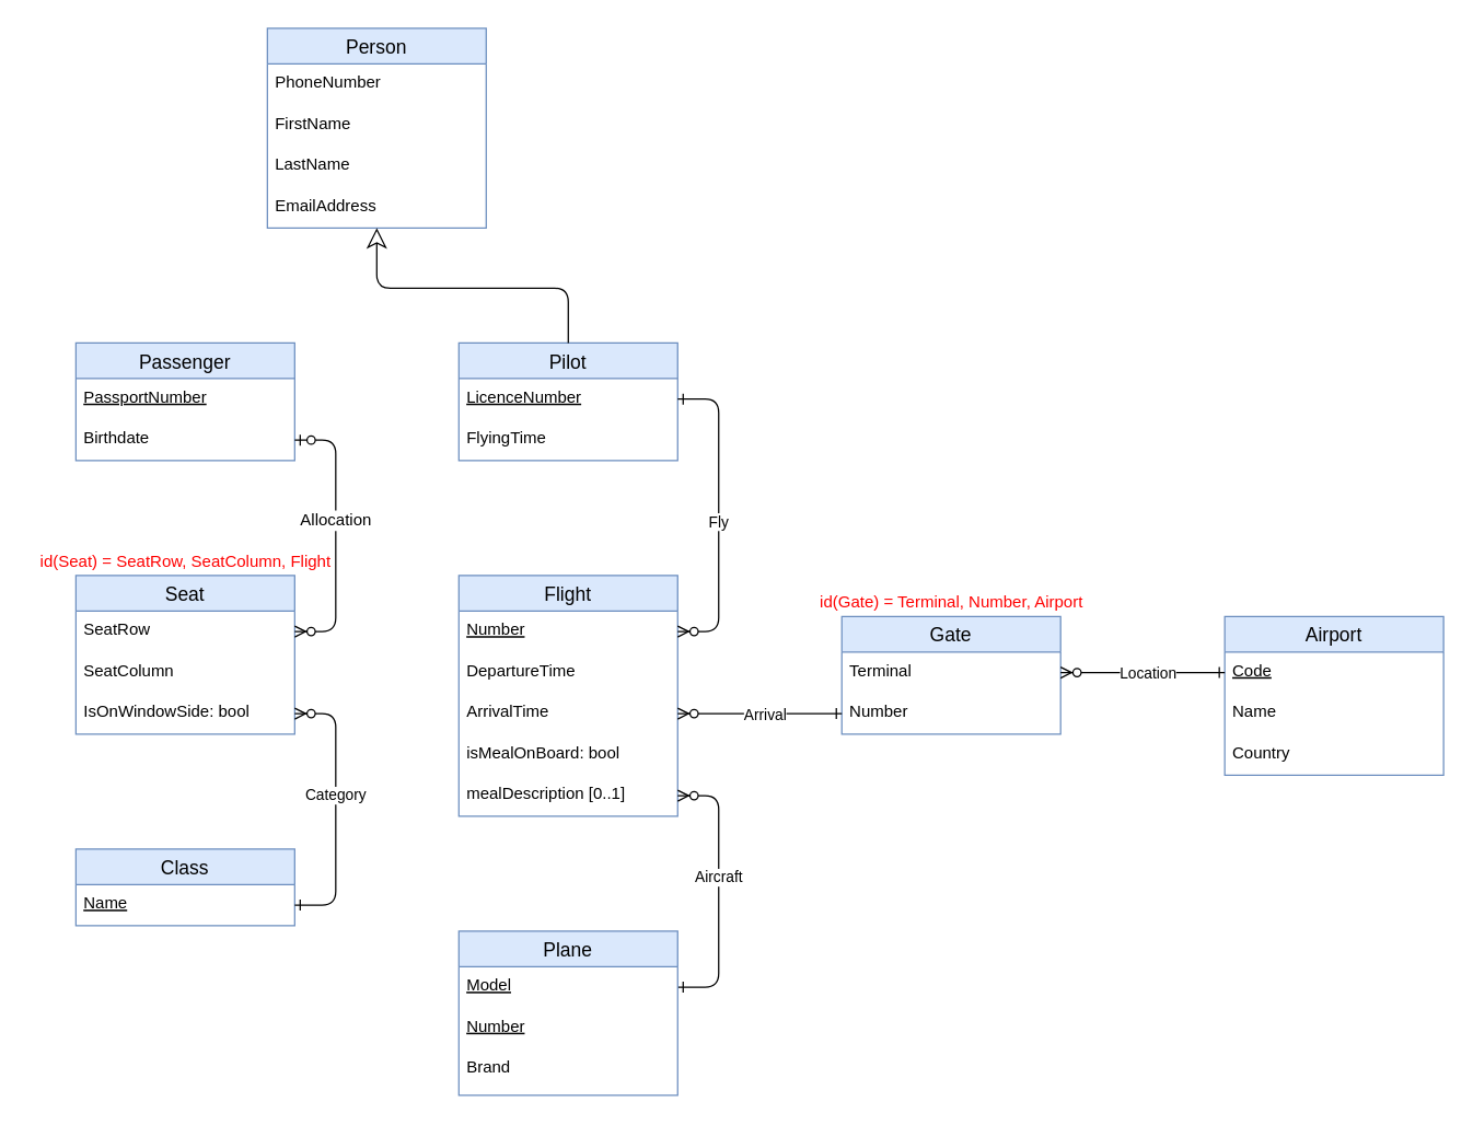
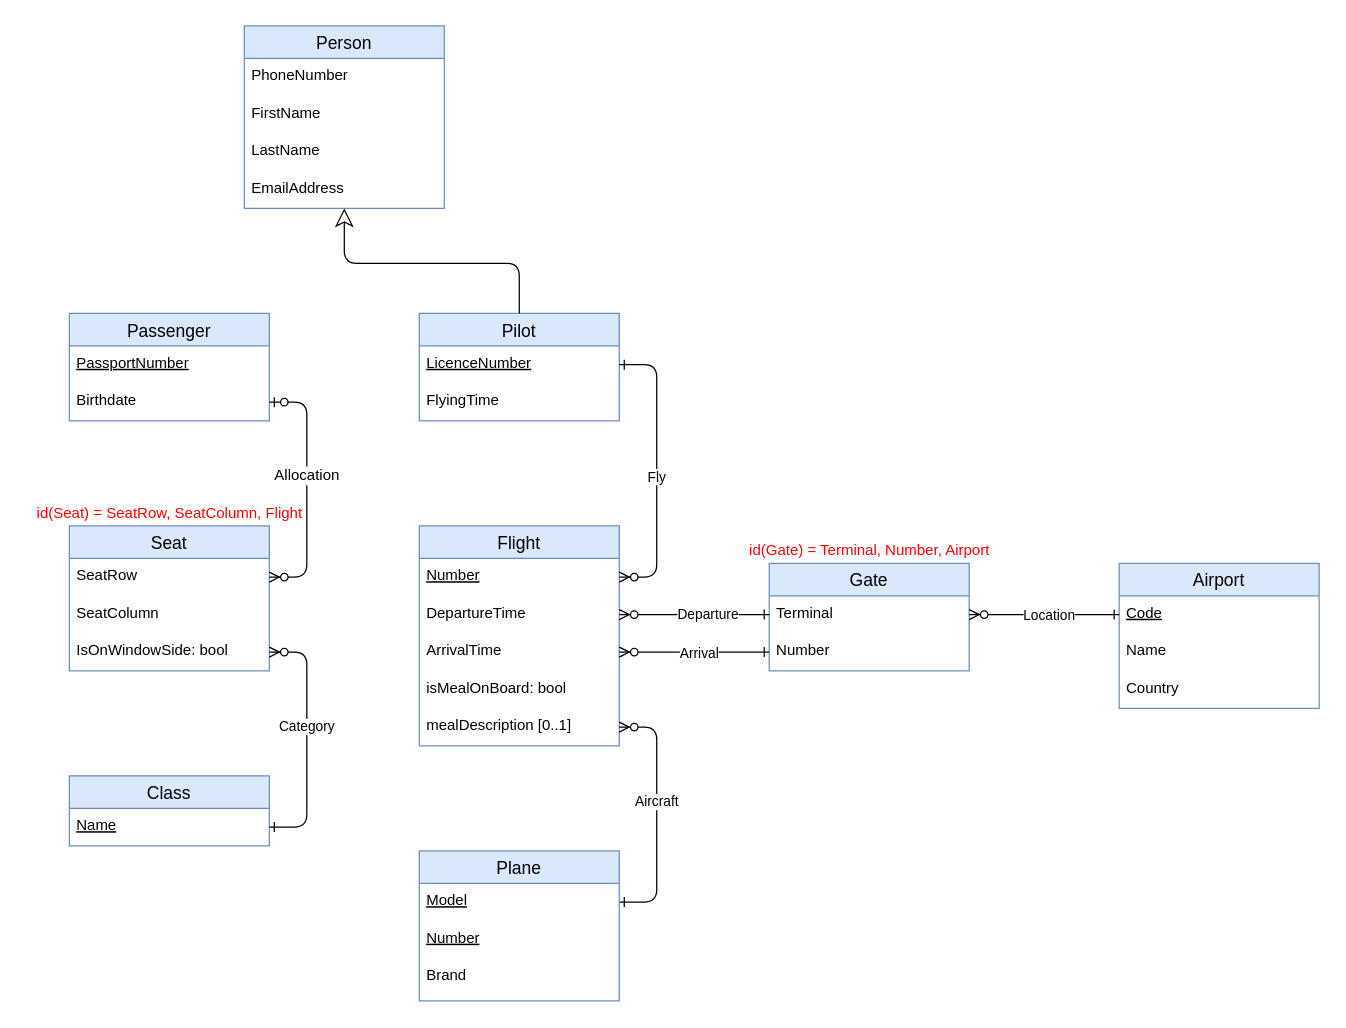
+ <mxCell id="25" value="" style="edgeStyle=entityRelationEdgeStyle;fontSize=12;html=1;endArrow=ERzeroToMany;endFill=1;startArrow=ERone;startFill=0;" parent="1" source="20" target="9" edge="1"><mxGeometry width="100" height="100" relative="1" as="geometry"><mxPoint x="755" y="421" as="sourcePoint" /><mxPoint x="555" y="920" as="targetPoint" /></mxGeometry></mxCell>
+ <mxCell id="26" value="Departure" style="edgeLabel;html=1;align=center;verticalAlign=middle;resizable=0;points=[];" parent="25" vertex="1" connectable="0"><mxGeometry x="-0.031" relative="1" as="geometry"><mxPoint x="8.61" y="-1" as="offset" /></mxGeometry></mxCell>
